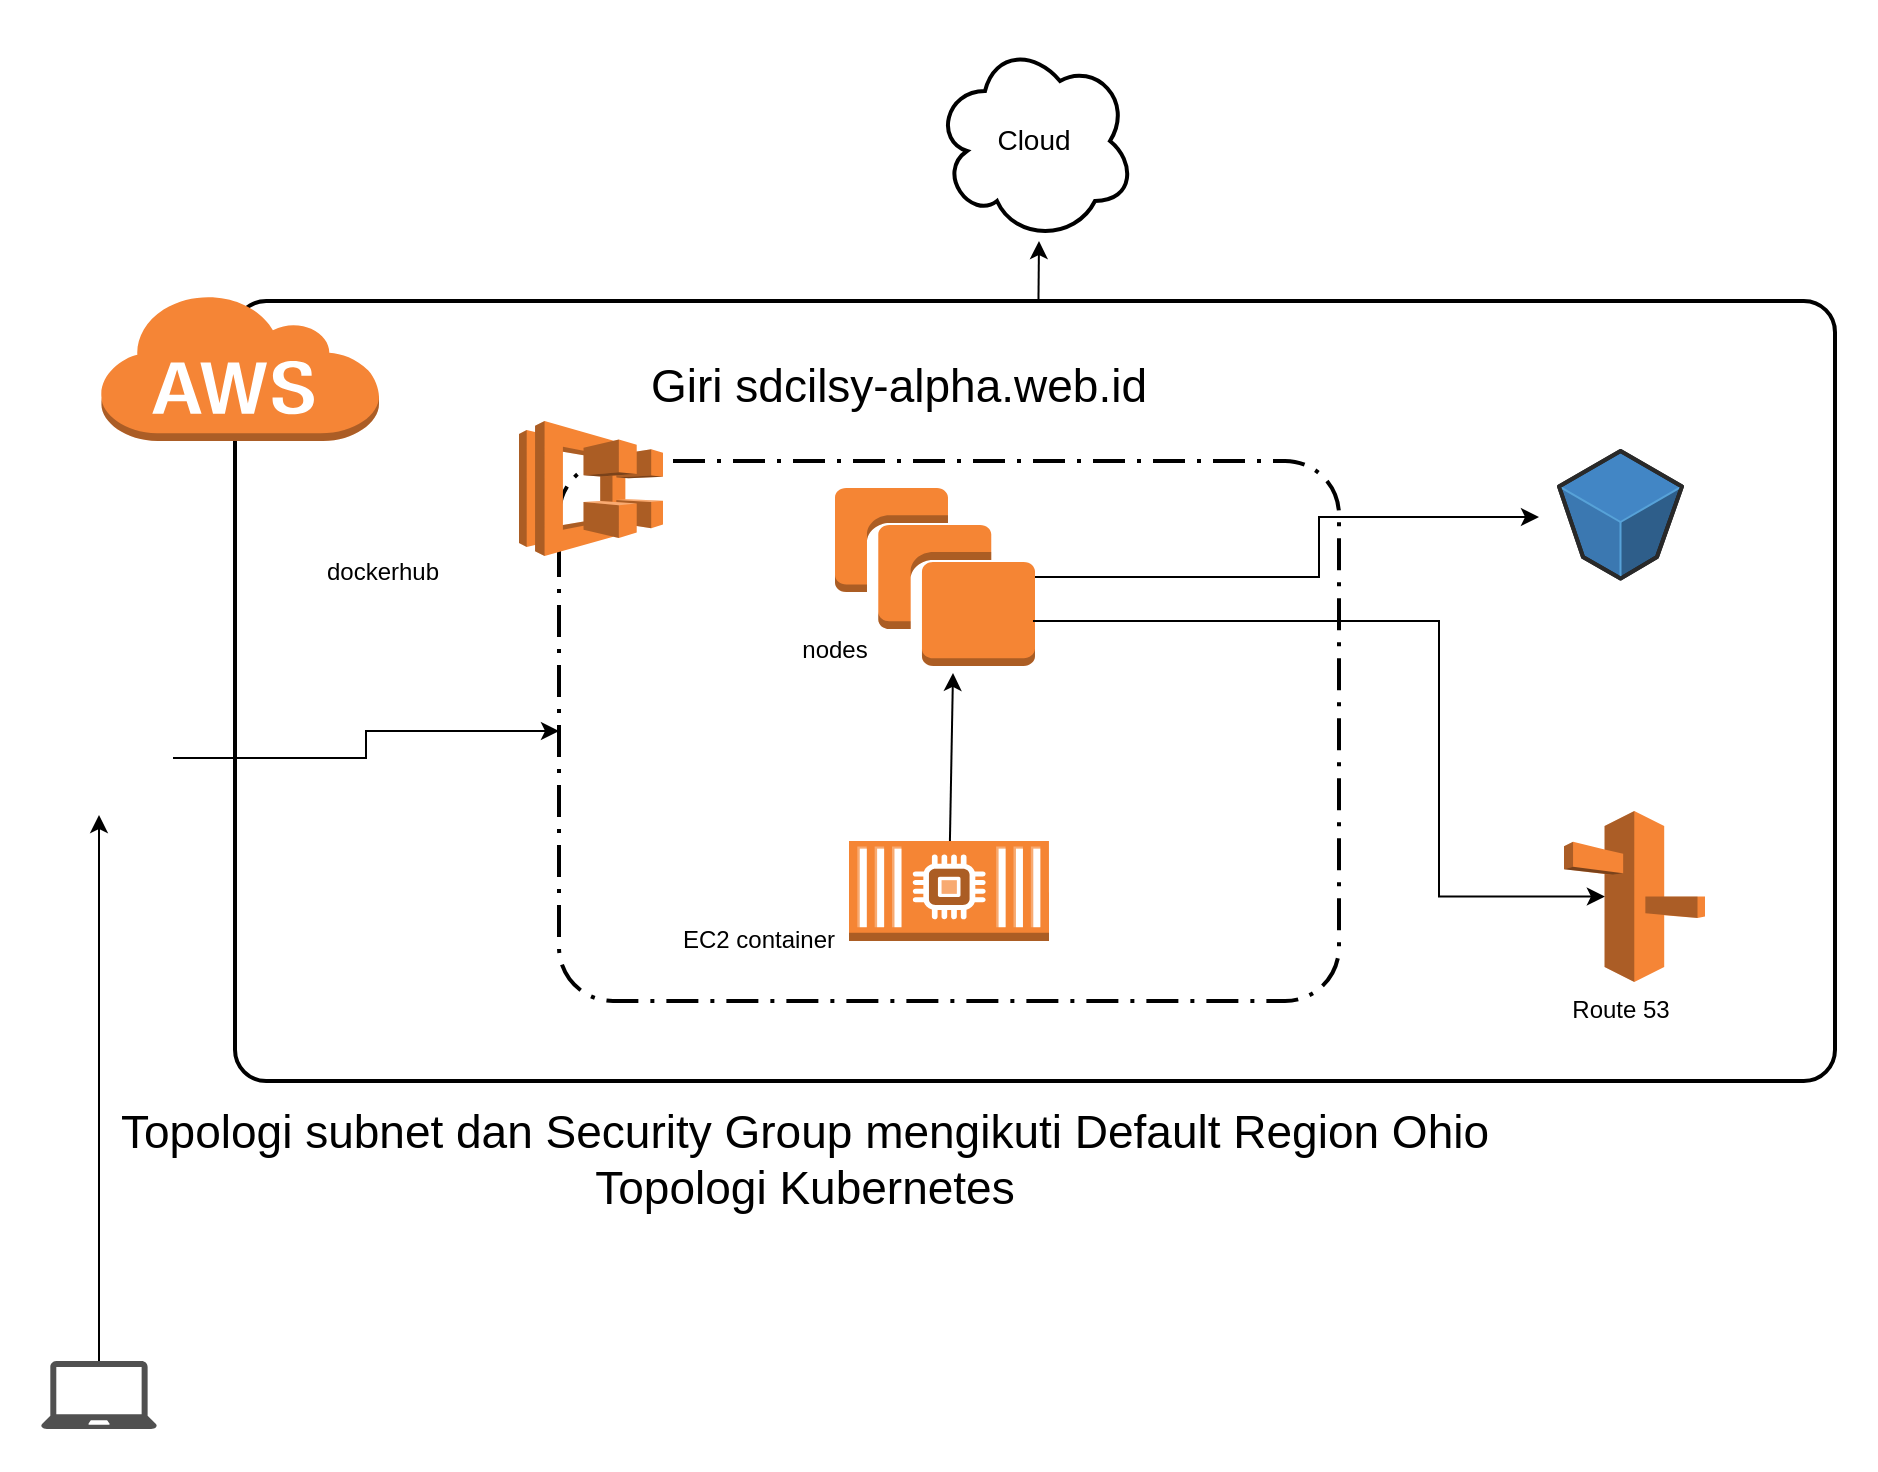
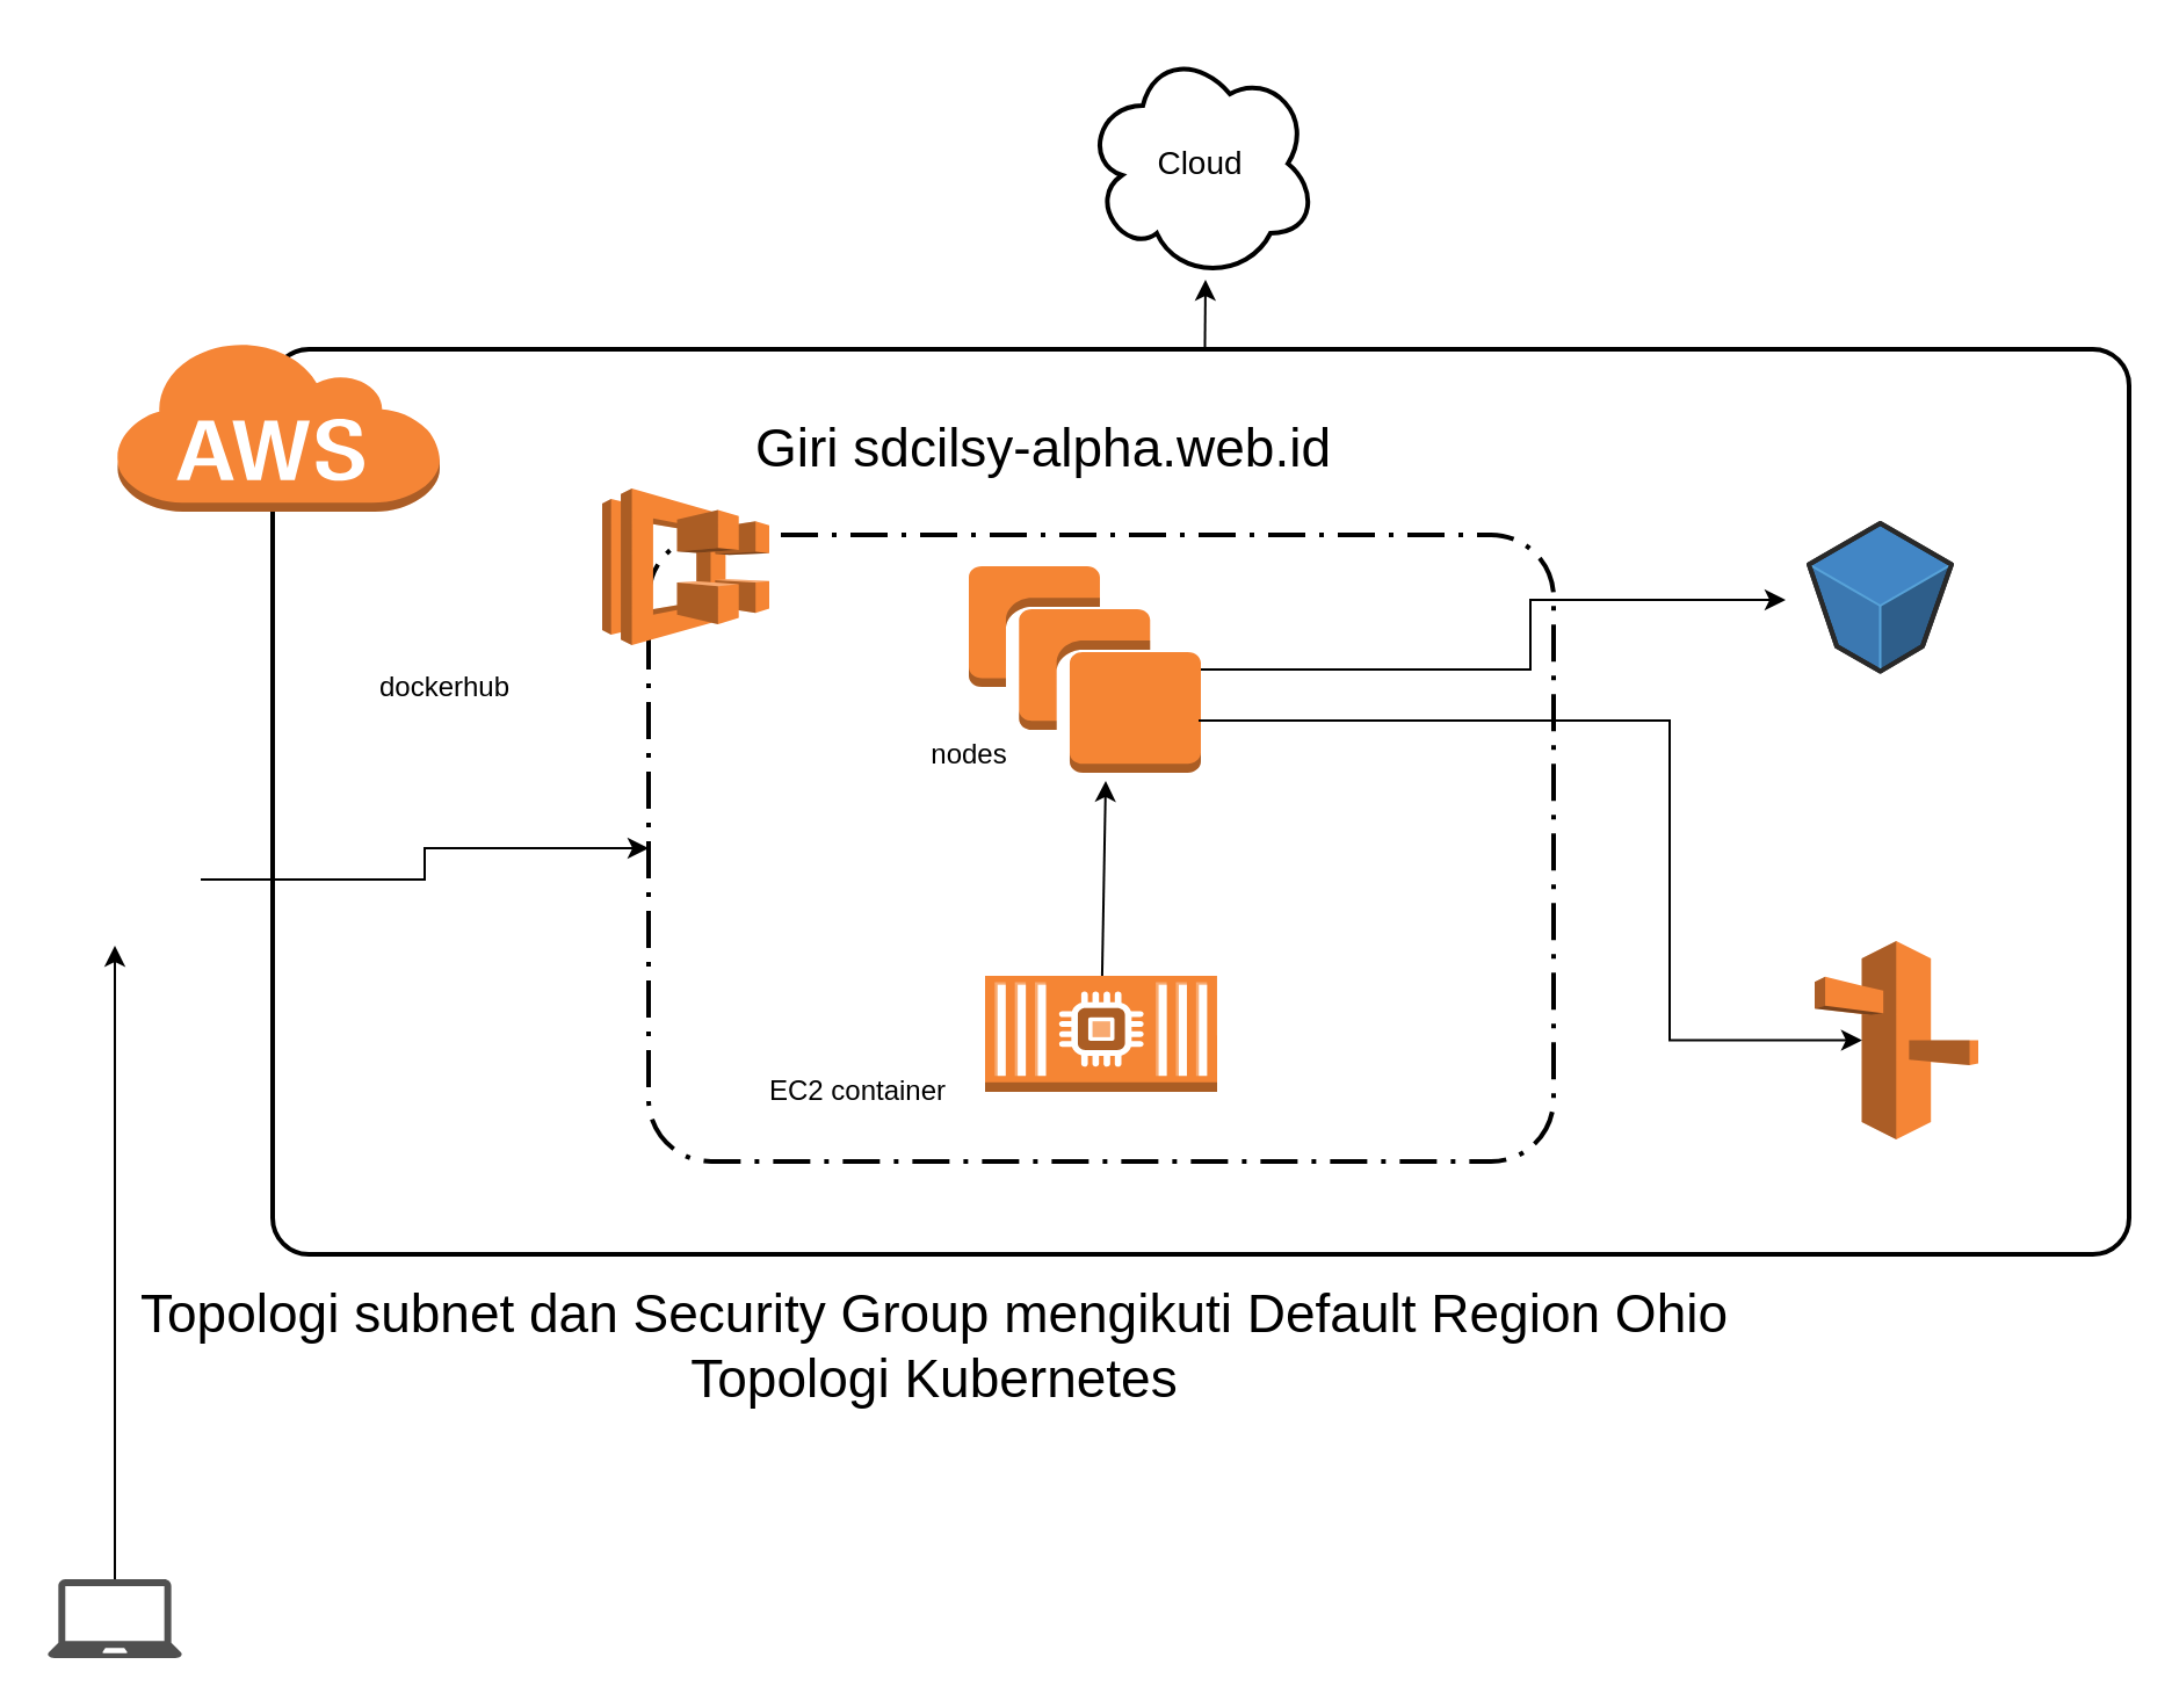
- <mxCell id="20" value="dockerhub&lt;br&gt;&lt;br&gt;" style="text;html=1;resizable=0;autosize=1;align=center;verticalAlign=middle;points=[];fillColor=none;strokeColor=none;rounded=0;" vertex="1" parent="1"><mxGeometry x="156" y="277.5" width="70" height="30" as="geometry" /></mxCell>
+ <mxCell id="20" value="dockerhub&lt;br&gt;&lt;br&gt;" style="text;html=1;resizable=0;autosize=1;align=center;verticalAlign=middle;points=[];fillColor=none;strokeColor=none;rounded=0;" vertex="1" parent="1"><mxGeometry x="156" y="287.5" width="70" height="30" as="geometry" /></mxCell>
- <mxCell id="23" value="EC2 container" style="text;html=1;resizable=0;autosize=1;align=center;verticalAlign=middle;points=[];fillColor=none;strokeColor=none;rounded=0;" vertex="1" parent="1"><mxGeometry x="334" y="460" width="90" height="20" as="geometry" /></mxCell>
+ <mxCell id="23" value="EC2 container" style="text;html=1;resizable=0;autosize=1;align=center;verticalAlign=middle;points=[];fillColor=none;strokeColor=none;rounded=0;" vertex="1" parent="1"><mxGeometry x="324" y="460" width="90" height="20" as="geometry" /></mxCell>
- <mxCell id="16" value="Route 53" style="text;html=1;resizable=0;autosize=1;align=center;verticalAlign=middle;points=[];fillColor=none;strokeColor=none;rounded=0;" parent="1" vertex="1"><mxGeometry x="780" y="495" width="60" height="20" as="geometry" /></mxCell>
